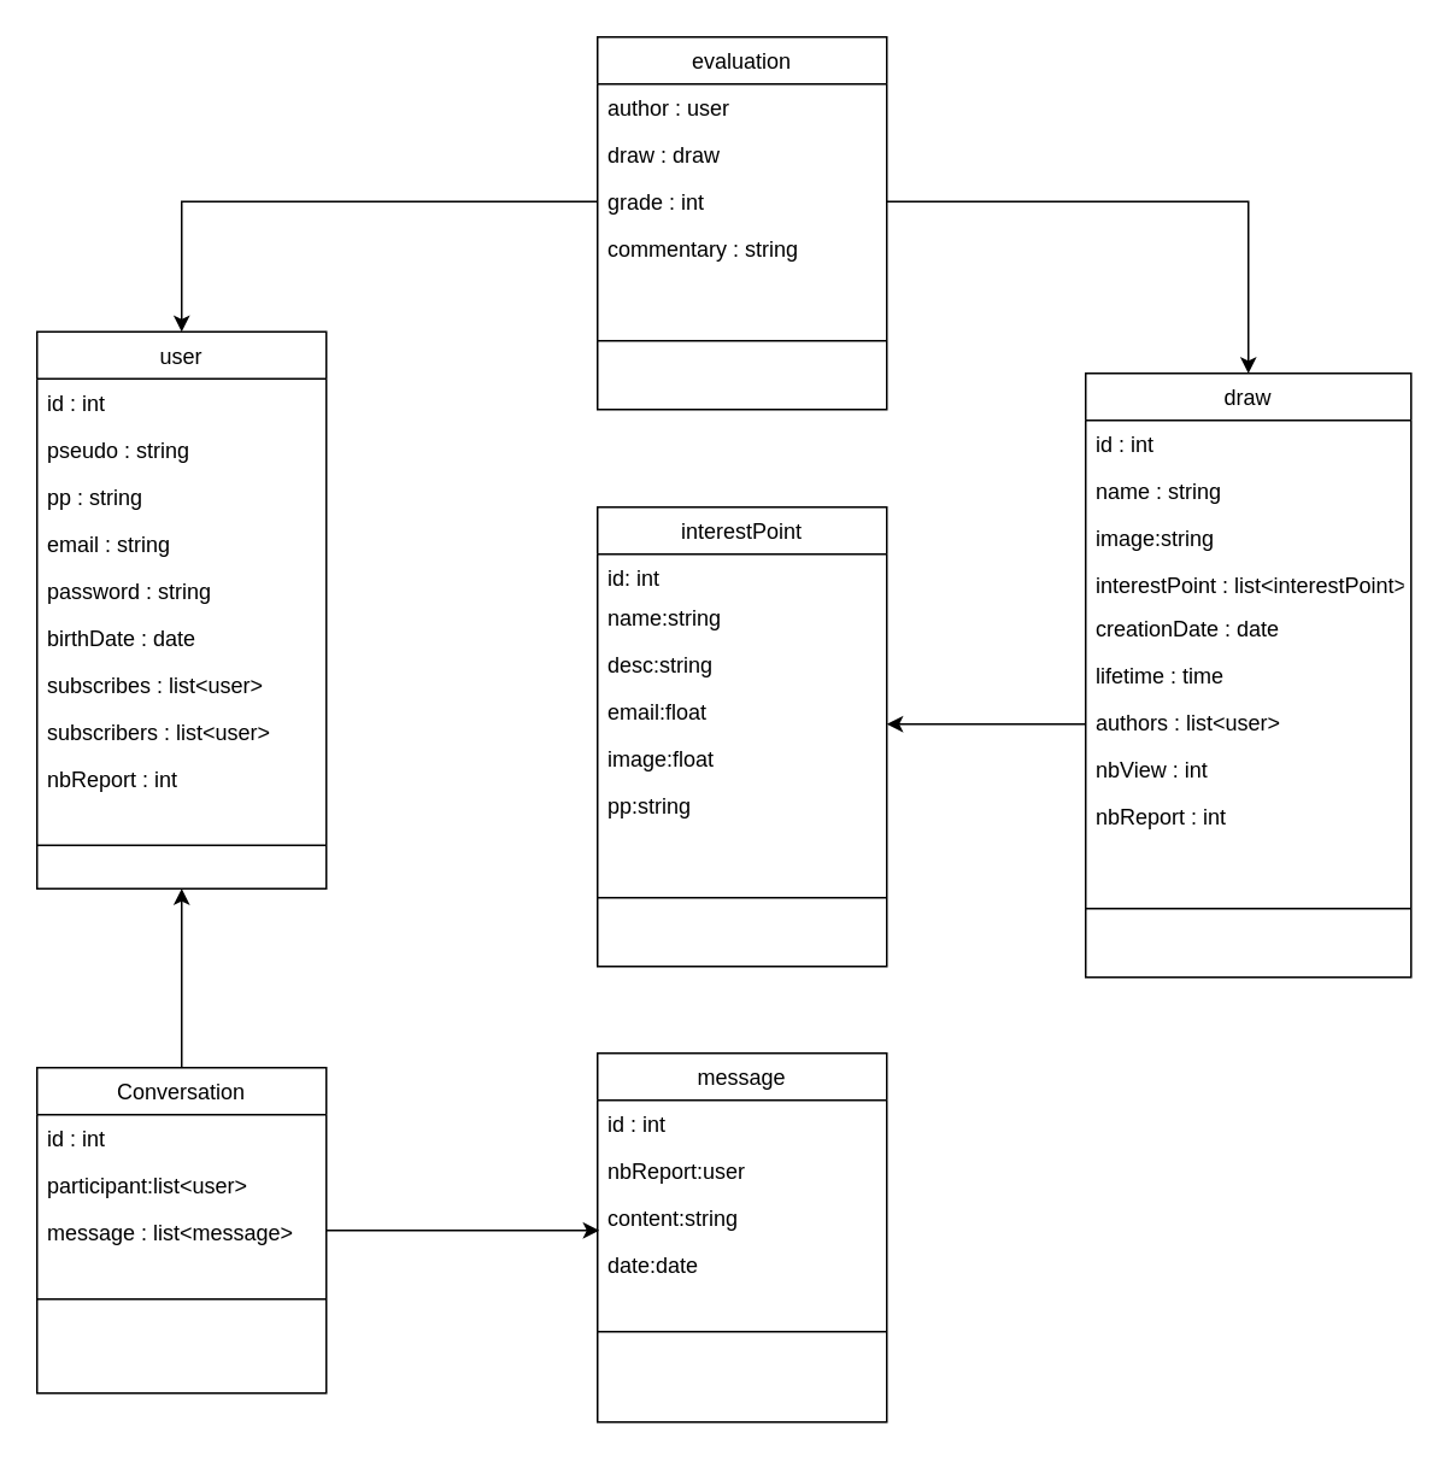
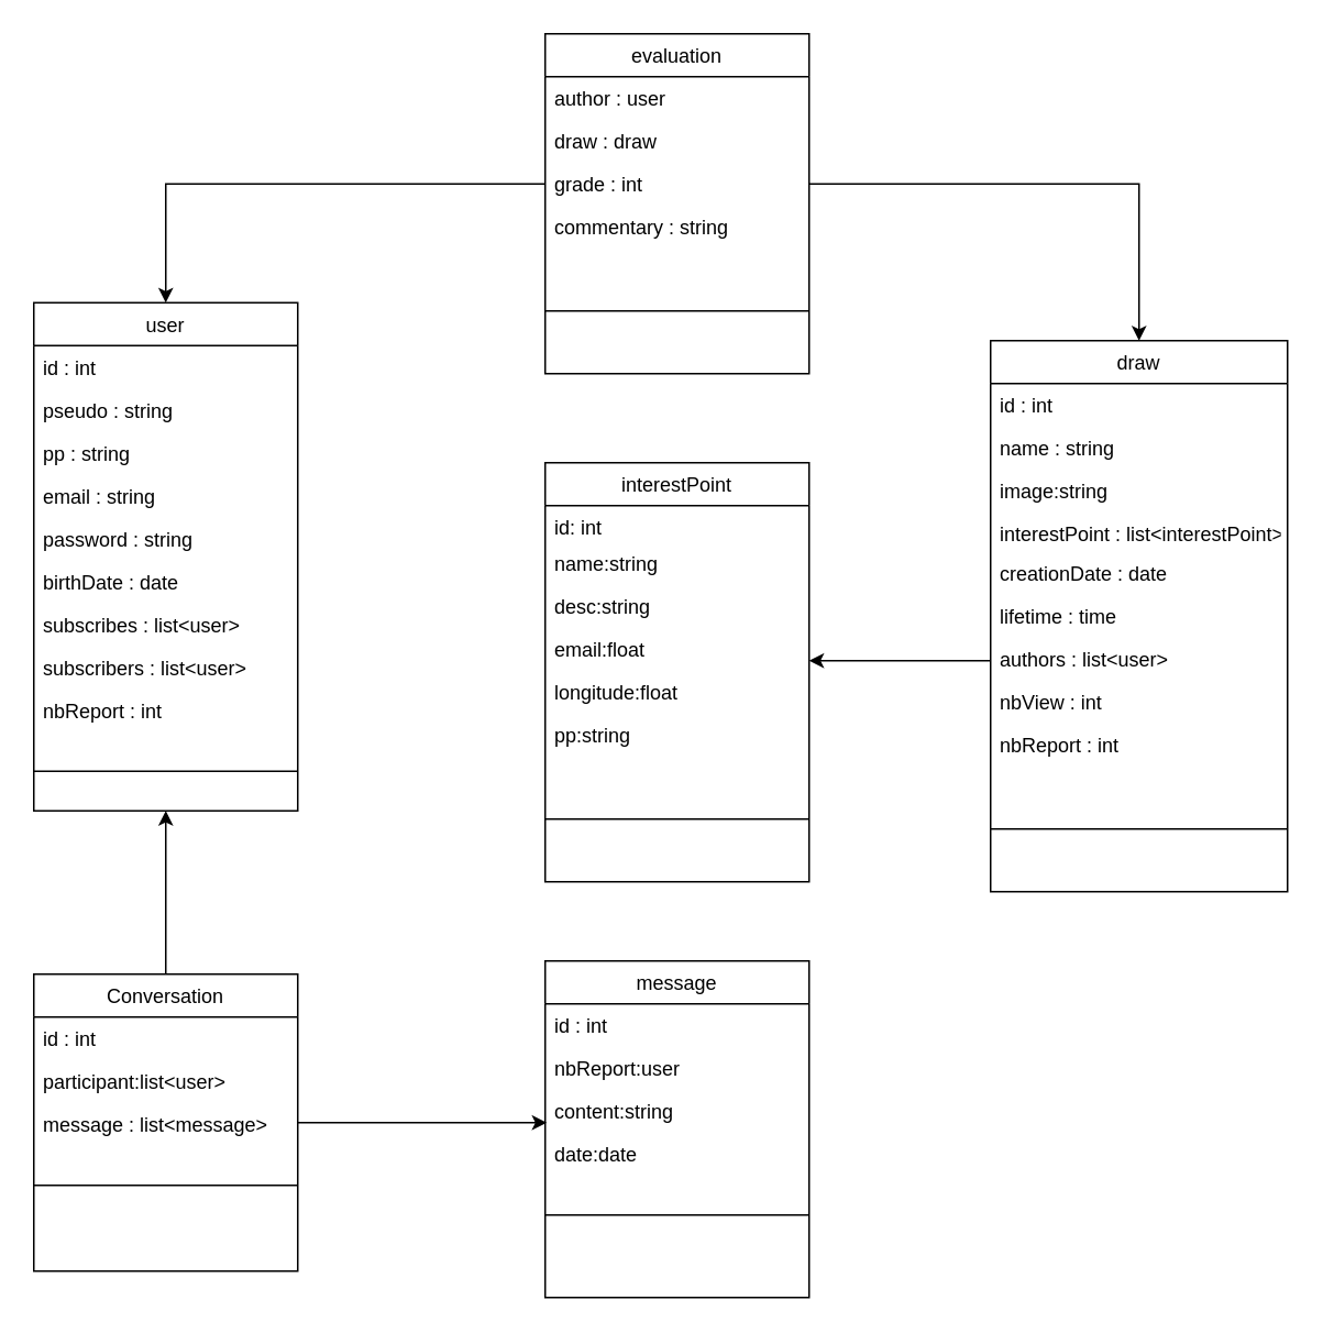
- <mxCell id="30" value="image:float" style="text;strokeColor=none;fillColor=none;align=left;verticalAlign=top;spacingLeft=4;spacingRight=4;overflow=hidden;rotatable=0;points=[[0,0.5],[1,0.5]];portConstraint=eastwest;" parent="25" vertex="1"><mxGeometry y="126" width="160" height="26" as="geometry" /></mxCell>
+ <mxCell id="30" value="longitude:float" style="text;strokeColor=none;fillColor=none;align=left;verticalAlign=top;spacingLeft=4;spacingRight=4;overflow=hidden;rotatable=0;points=[[0,0.5],[1,0.5]];portConstraint=eastwest;" parent="25" vertex="1"><mxGeometry y="126" width="160" height="26" as="geometry" /></mxCell>
